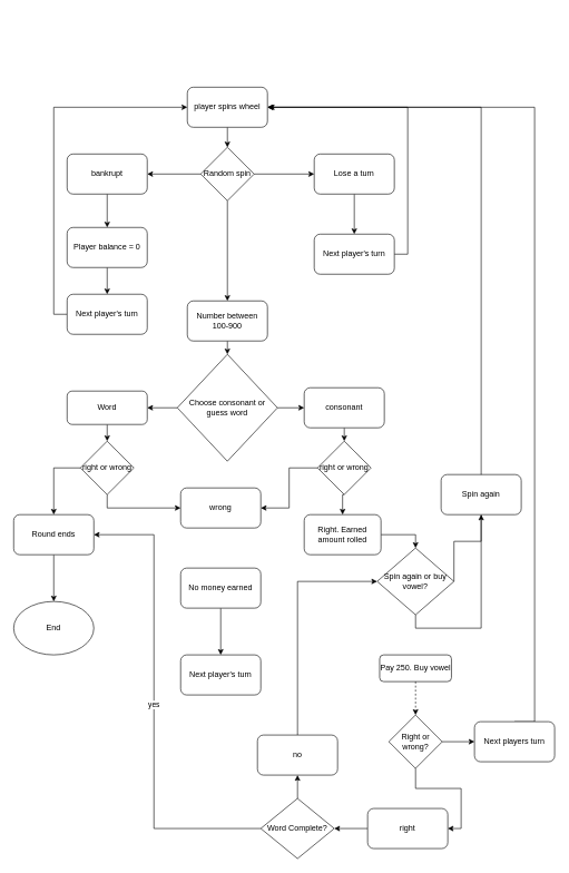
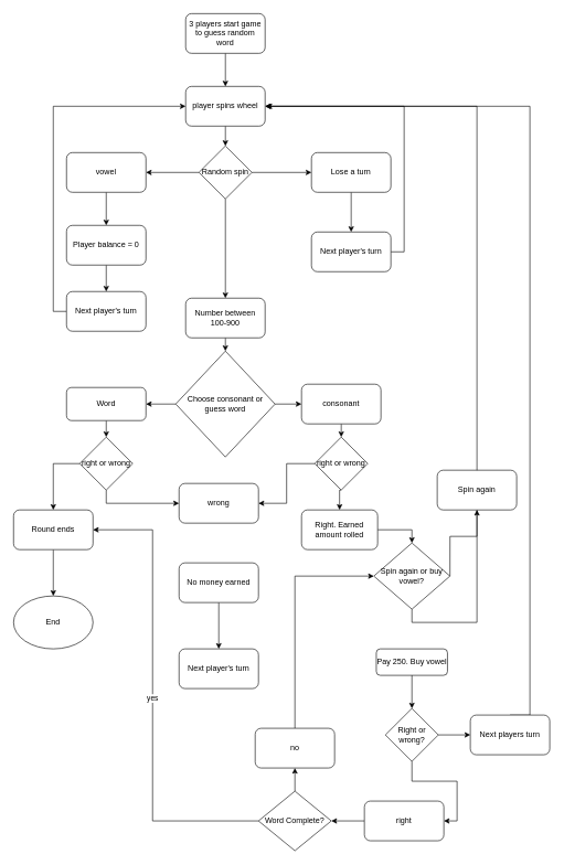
+ <mxCell id="3" value="3 players start game to guess random word" style="rounded=1;whiteSpace=wrap;html=1;" parent="1" vertex="1"><mxGeometry x="280" y="20" width="120" height="60" as="geometry" /></mxCell>
+ <mxCell id="2" style="edgeStyle=orthogonalEdgeStyle;rounded=0;orthogonalLoop=1;jettySize=auto;html=1;exitX=0.5;exitY=1;exitDx=0;exitDy=0;" parent="1" source="3" target="5" edge="1"><mxGeometry relative="1" as="geometry" /></mxCell>
- <mxCell id="11" value="bankrupt" style="rounded=1;whiteSpace=wrap;html=1;" parent="1" vertex="1"><mxGeometry x="100" y="230" width="120" height="60" as="geometry" /></mxCell>
+ <mxCell id="11" value="vowel" style="rounded=1;whiteSpace=wrap;html=1;" parent="1" vertex="1"><mxGeometry x="100" y="230" width="120" height="60" as="geometry" /></mxCell>
- <mxCell id="36" style="edgeStyle=orthogonalEdgeStyle;rounded=0;orthogonalLoop=1;jettySize=auto;html=1;exitX=0.5;exitY=1;exitDx=0;exitDy=0;entryX=0.5;entryY=0;entryDx=0;entryDy=0;dashed=1;" parent="1" source="37" target="41" edge="1"><mxGeometry relative="1" as="geometry" /></mxCell>
+ <mxCell id="36" style="edgeStyle=orthogonalEdgeStyle;rounded=0;orthogonalLoop=1;jettySize=auto;html=1;exitX=0.5;exitY=1;exitDx=0;exitDy=0;entryX=0.5;entryY=0;entryDx=0;entryDy=0;" parent="1" source="37" target="41" edge="1"><mxGeometry relative="1" as="geometry" /></mxCell>
